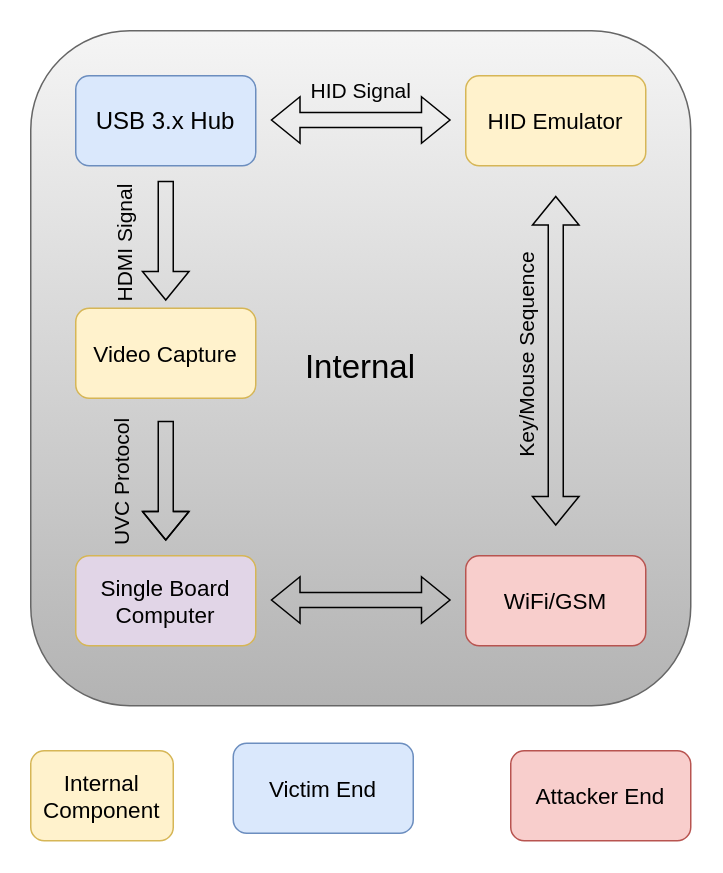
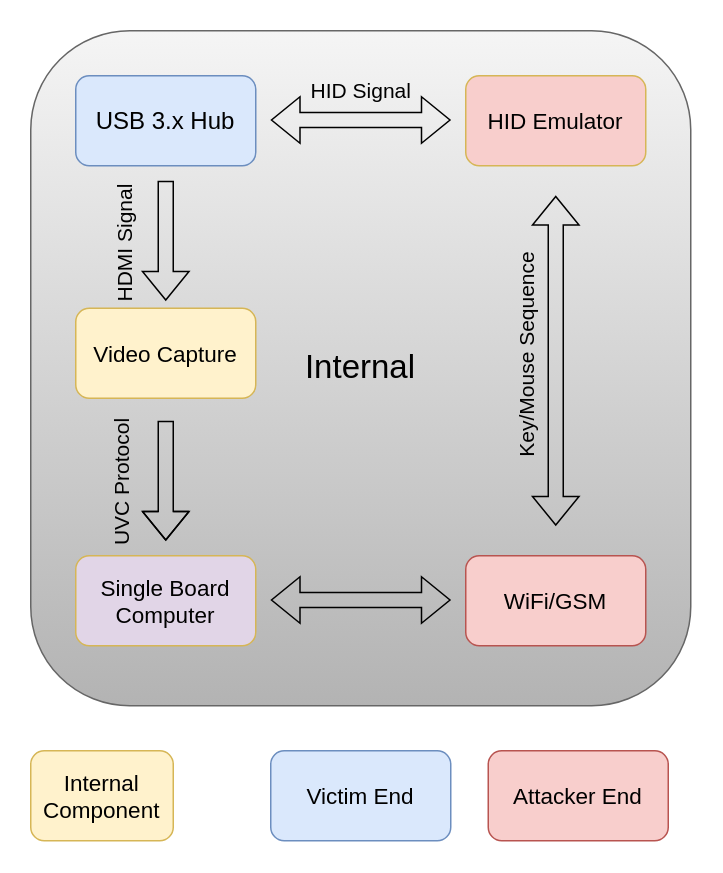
- <mxCell id="12" value="HID Emulator" style="rounded=1;whiteSpace=wrap;html=1;fillColor=#fff2cc;strokeColor=#d6b656;fontSize=15;" vertex="1" parent="1"><mxGeometry x="310" y="50" width="120" height="60" as="geometry" /></mxCell>
+ <mxCell id="12" value="HID Emulator" style="rounded=1;whiteSpace=wrap;html=1;fillColor=#f8cecc;strokeColor=#d6b656;fontSize=15;" vertex="1" parent="1"><mxGeometry x="310" y="50" width="120" height="60" as="geometry" /></mxCell>
- <mxCell id="14" value="Victim End" style="rounded=1;whiteSpace=wrap;html=1;labelBackgroundColor=none;fillColor=#dae8fc;strokeColor=#6c8ebf;fontSize=15;" vertex="1" parent="1"><mxGeometry x="155" y="495" width="120" height="60" as="geometry" /></mxCell>
+ <mxCell id="14" value="Victim End" style="rounded=1;whiteSpace=wrap;html=1;labelBackgroundColor=none;fillColor=#dae8fc;strokeColor=#6c8ebf;fontSize=15;" vertex="1" parent="1"><mxGeometry x="180" y="500" width="120" height="60" as="geometry" /></mxCell>
- <mxCell id="15" value="&lt;font color=&quot;#000000&quot; style=&quot;font-size: 15px;&quot;&gt;Attacker End&lt;/font&gt;" style="rounded=1;whiteSpace=wrap;html=1;labelBackgroundColor=none;fillColor=#f8cecc;strokeColor=#b85450;fontSize=15;" vertex="1" parent="1"><mxGeometry x="340" y="500" width="120" height="60" as="geometry" /></mxCell>
+ <mxCell id="15" value="&lt;font color=&quot;#000000&quot; style=&quot;font-size: 15px;&quot;&gt;Attacker End&lt;/font&gt;" style="rounded=1;whiteSpace=wrap;html=1;labelBackgroundColor=none;fillColor=#f8cecc;strokeColor=#b85450;fontSize=15;" vertex="1" parent="1"><mxGeometry x="325" y="500" width="120" height="60" as="geometry" /></mxCell>
